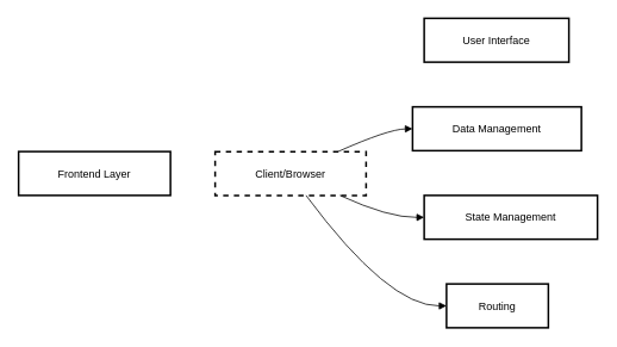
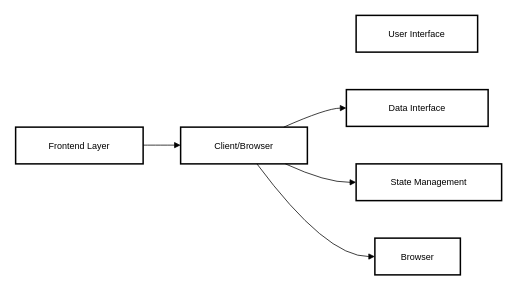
- <mxCell id="5" value="Data Management" style="whiteSpace=wrap;strokeWidth=2;" vertex="1" parent="1"><mxGeometry x="461" y="119" width="189" height="49" as="geometry" /></mxCell>
+ <mxCell id="5" value="Data Interface" style="whiteSpace=wrap;strokeWidth=2;" vertex="1" parent="1"><mxGeometry x="461" y="119" width="189" height="49" as="geometry" /></mxCell>
+ <mxCell id="8" value="" style="curved=1;startArrow=none;endArrow=block;exitX=1;exitY=0.49;entryX=0;entryY=0.49;" edge="1" parent="1" source="2" target="3"><mxGeometry relative="1" as="geometry"><Array as="points" /></mxGeometry></mxCell>
- <mxCell id="3" value="Client/Browser" style="whiteSpace=wrap;strokeWidth=2;dashed=1;" vertex="1" parent="1"><mxGeometry x="240" y="169" width="169" height="49" as="geometry" /></mxCell>
+ <mxCell id="3" value="Client/Browser" style="whiteSpace=wrap;strokeWidth=2;" vertex="1" parent="1"><mxGeometry x="240" y="169" width="169" height="49" as="geometry" /></mxCell>
- <mxCell id="7" value="Routing" style="whiteSpace=wrap;strokeWidth=2;" vertex="1" parent="1"><mxGeometry x="499" y="317" width="114" height="49" as="geometry" /></mxCell>
+ <mxCell id="7" value="Browser" style="whiteSpace=wrap;strokeWidth=2;" vertex="1" parent="1"><mxGeometry x="499" y="317" width="114" height="49" as="geometry" /></mxCell>
